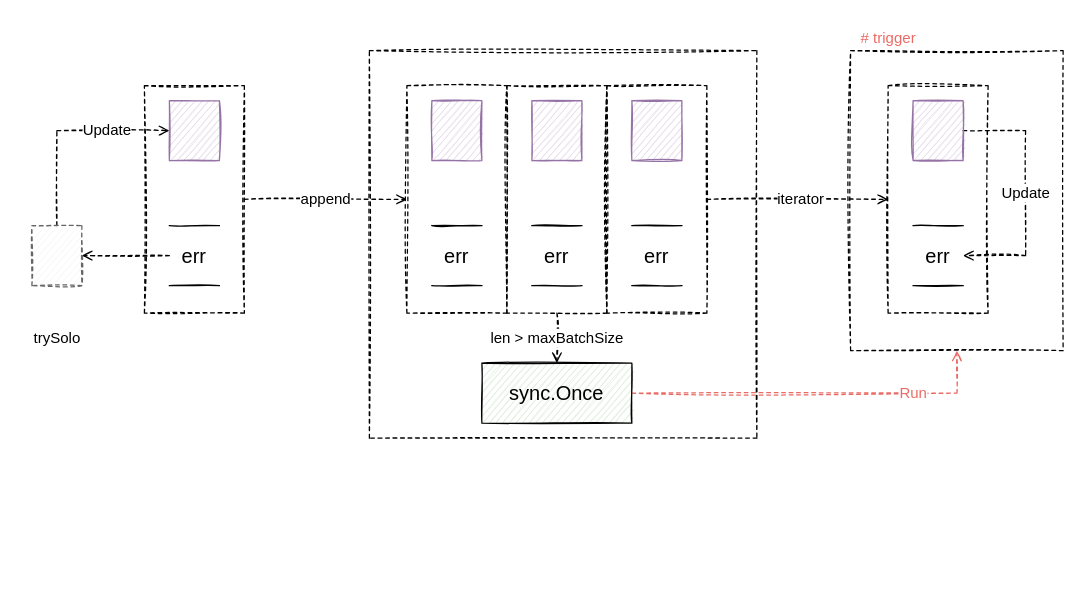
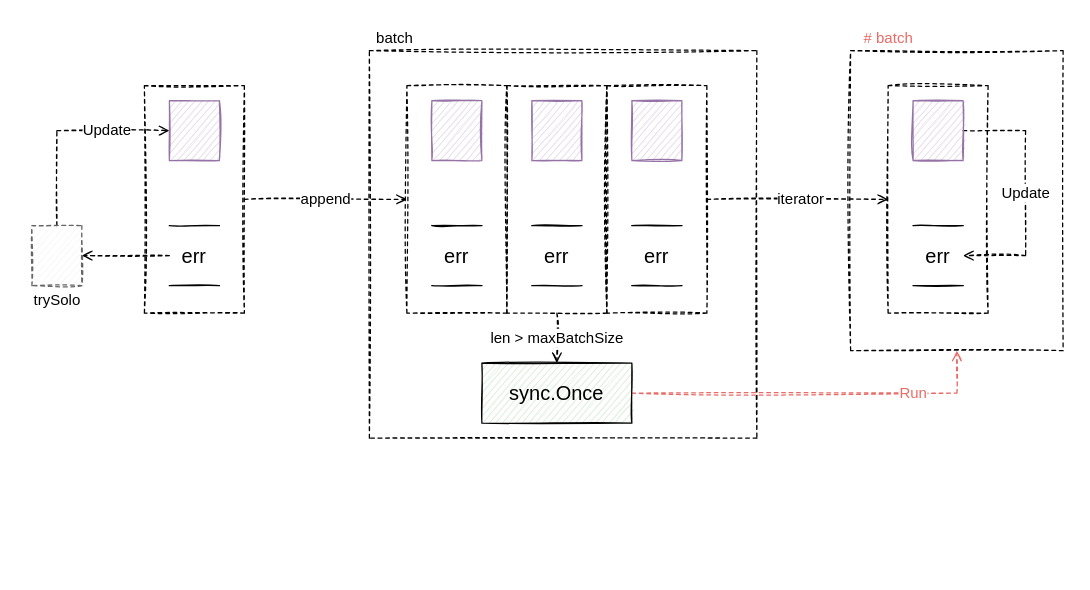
+ <mxCell id="16" value="batch" style="text;html=1;align=center;verticalAlign=middle;resizable=0;points=[];autosize=1;strokeColor=none;fontSize=12;" vertex="1" parent="1"><mxGeometry x="295" y="20" width="40" height="20" as="geometry" /></mxCell>
- <mxCell id="25" value="# trigger" style="text;html=1;align=center;verticalAlign=middle;resizable=0;points=[];autosize=1;strokeColor=none;fontSize=12;fontColor=#EA6B66;" vertex="1" parent="1"><mxGeometry x="680" y="20" width="60" height="20" as="geometry" /></mxCell>
+ <mxCell id="25" value="# batch" style="text;html=1;align=center;verticalAlign=middle;resizable=0;points=[];autosize=1;strokeColor=none;fontSize=12;fontColor=#EA6B66;" vertex="1" parent="1"><mxGeometry x="680" y="20" width="60" height="20" as="geometry" /></mxCell>
- <mxCell id="23" value="trySolo" style="text;html=1;align=center;verticalAlign=middle;resizable=0;points=[];autosize=1;strokeColor=none;fontSize=12;" vertex="1" parent="1"><mxGeometry x="20" y="260" width="50" height="20" as="geometry" /></mxCell>
+ <mxCell id="23" value="trySolo" style="text;html=1;align=center;verticalAlign=middle;resizable=0;points=[];autosize=1;strokeColor=none;fontSize=12;" vertex="1" parent="1"><mxGeometry x="20" y="230" width="50" height="20" as="geometry" /></mxCell>
